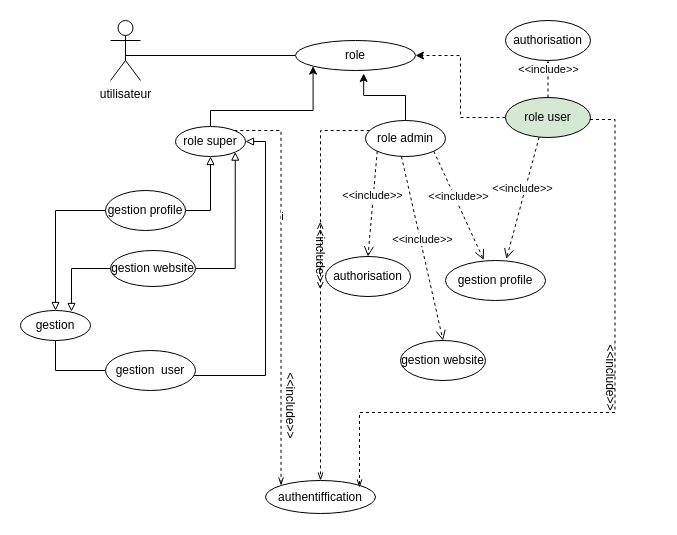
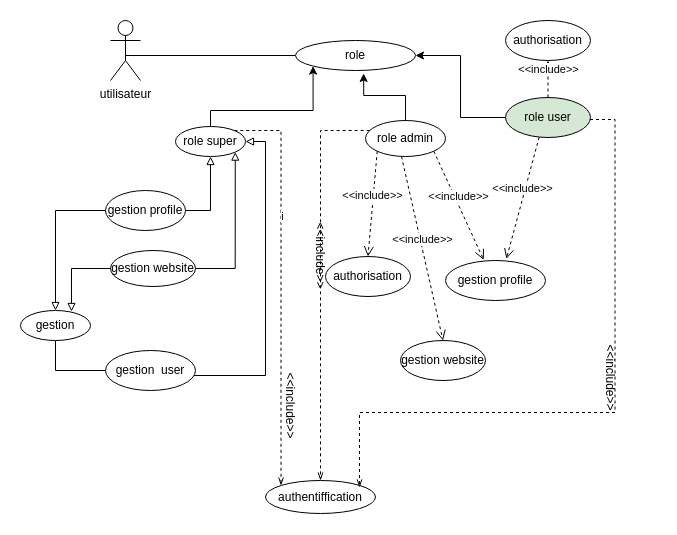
- <mxCell id="32" style="edgeStyle=orthogonalEdgeStyle;rounded=0;orthogonalLoop=1;jettySize=auto;html=1;exitX=0;exitY=0.5;exitDx=0;exitDy=0;entryX=1;entryY=0.5;entryDx=0;entryDy=0;dashed=1;" parent="1" source="33" target="23" edge="1"><mxGeometry relative="1" as="geometry" /></mxCell>
+ <mxCell id="32" style="edgeStyle=orthogonalEdgeStyle;rounded=0;orthogonalLoop=1;jettySize=auto;html=1;exitX=0;exitY=0.5;exitDx=0;exitDy=0;entryX=1;entryY=0.5;entryDx=0;entryDy=0;" parent="1" source="33" target="23" edge="1"><mxGeometry relative="1" as="geometry" /></mxCell>
